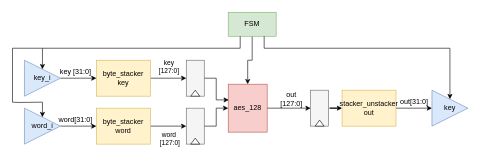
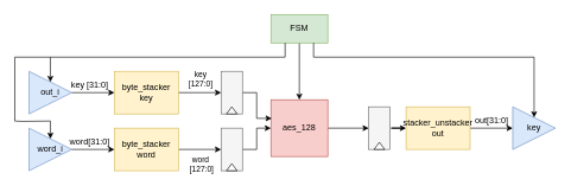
- <mxCell id="17" value="key_i" style="triangle;whiteSpace=wrap;html=1;fillColor=#dae8fc;strokeColor=#6c8ebf;" vertex="1" parent="1"><mxGeometry x="40" y="100" width="60" height="60" as="geometry" /></mxCell>
+ <mxCell id="17" value="out_i" style="triangle;whiteSpace=wrap;html=1;fillColor=#dae8fc;strokeColor=#6c8ebf;" vertex="1" parent="1"><mxGeometry x="40" y="100" width="60" height="60" as="geometry" /></mxCell>
- <mxCell id="25" value="&lt;div&gt;out&lt;/div&gt;&lt;div&gt;[127:0]&lt;/div&gt;" style="text;html=1;align=center;verticalAlign=middle;resizable=0;points=[];autosize=1;strokeColor=none;fillColor=none;" vertex="1" parent="1"><mxGeometry x="460" y="150" width="50" height="30" as="geometry" /></mxCell>
- <mxCell id="3" value="aes_128" style="rounded=0;whiteSpace=wrap;html=1;fillColor=#f8cecc;strokeColor=#b85450;" vertex="1" parent="1"><mxGeometry x="380" y="140" width="65" height="80" as="geometry" /></mxCell>
+ <mxCell id="3" value="aes_128" style="rounded=0;whiteSpace=wrap;html=1;fillColor=#f8cecc;strokeColor=#b85450;" vertex="1" parent="1"><mxGeometry x="380" y="140" width="80" height="80" as="geometry" /></mxCell>
